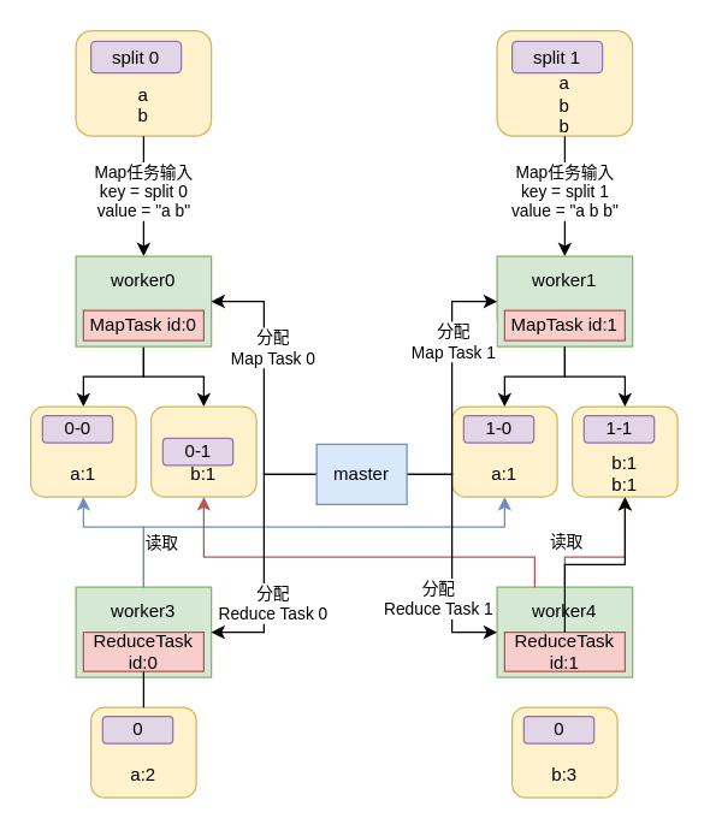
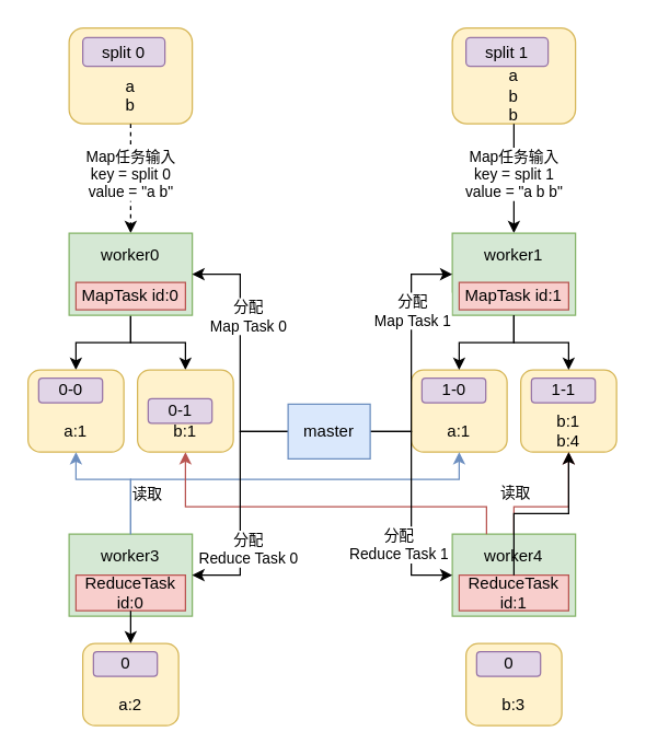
- <mxCell id="10" value="" style="endArrow=classic;html=1;rounded=0;exitX=0.5;exitY=1;exitDx=0;exitDy=0;entryX=0.5;entryY=0;entryDx=0;entryDy=0;" edge="1" parent="1" source="3" target="27"><mxGeometry width="50" height="50" relative="1" as="geometry"><mxPoint x="280" y="230" as="sourcePoint" /><mxPoint x="330" y="180" as="targetPoint" /></mxGeometry></mxCell>
+ <mxCell id="10" value="" style="endArrow=classic;html=1;rounded=0;exitX=0.5;exitY=1;exitDx=0;exitDy=0;entryX=0.5;entryY=0;entryDx=0;entryDy=0;dashed=1;" edge="1" parent="1" source="3" target="27"><mxGeometry width="50" height="50" relative="1" as="geometry"><mxPoint x="280" y="230" as="sourcePoint" /><mxPoint x="330" y="180" as="targetPoint" /></mxGeometry></mxCell>
- <mxCell id="24" value="&lt;br&gt;&lt;br&gt;b:1&lt;br&gt;b:1" style="rounded=1;whiteSpace=wrap;html=1;fillColor=#fff2cc;strokeColor=#d6b656;" vertex="1" parent="23"><mxGeometry width="70" height="60.0" as="geometry" /></mxCell>
+ <mxCell id="24" value="&lt;br&gt;&lt;br&gt;b:1&lt;br&gt;b:4" style="rounded=1;whiteSpace=wrap;html=1;fillColor=#fff2cc;strokeColor=#d6b656;" vertex="1" parent="23"><mxGeometry width="70" height="60.0" as="geometry" /></mxCell>
- <mxCell id="52" style="edgeStyle=orthogonalEdgeStyle;rounded=0;orthogonalLoop=1;jettySize=auto;html=1;entryX=0.5;entryY=0;entryDx=0;entryDy=0;endArrow=none;" edge="1" parent="1" source="39" target="47"><mxGeometry relative="1" as="geometry" /></mxCell>
+ <mxCell id="52" style="edgeStyle=orthogonalEdgeStyle;rounded=0;orthogonalLoop=1;jettySize=auto;html=1;entryX=0.5;entryY=0;entryDx=0;entryDy=0;" edge="1" parent="1" source="39" target="47"><mxGeometry relative="1" as="geometry" /></mxCell>
